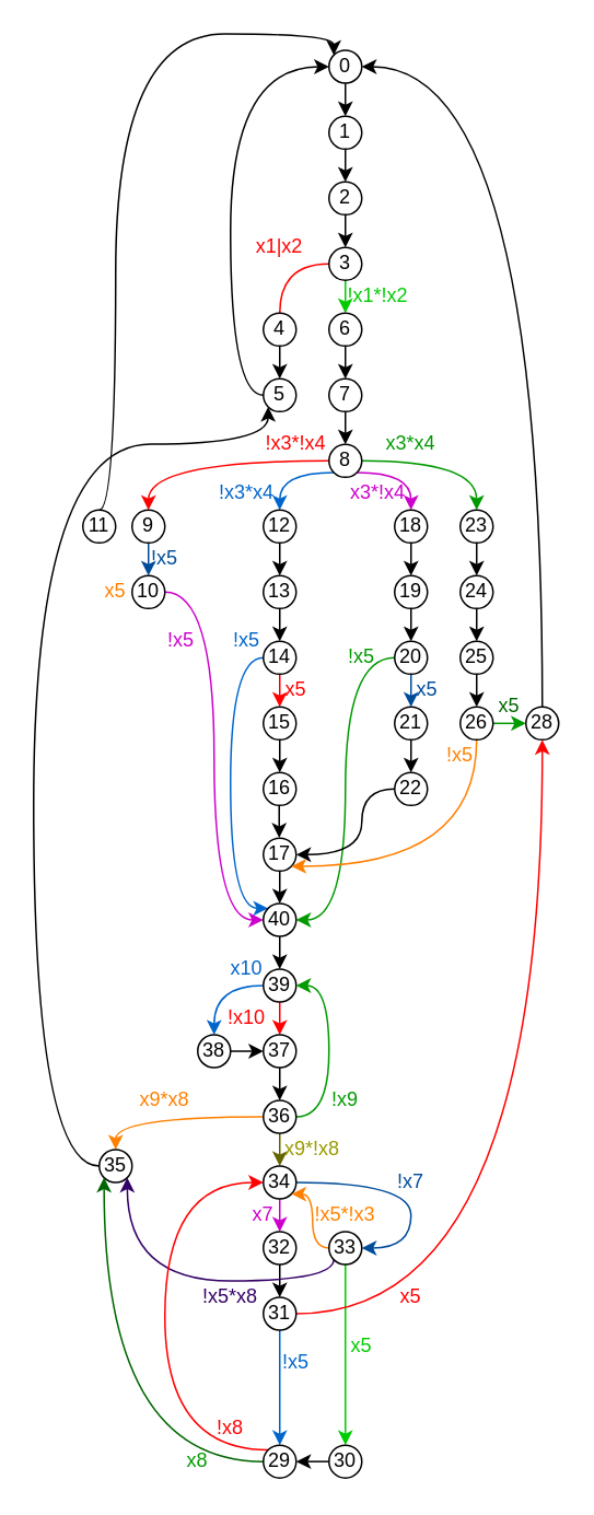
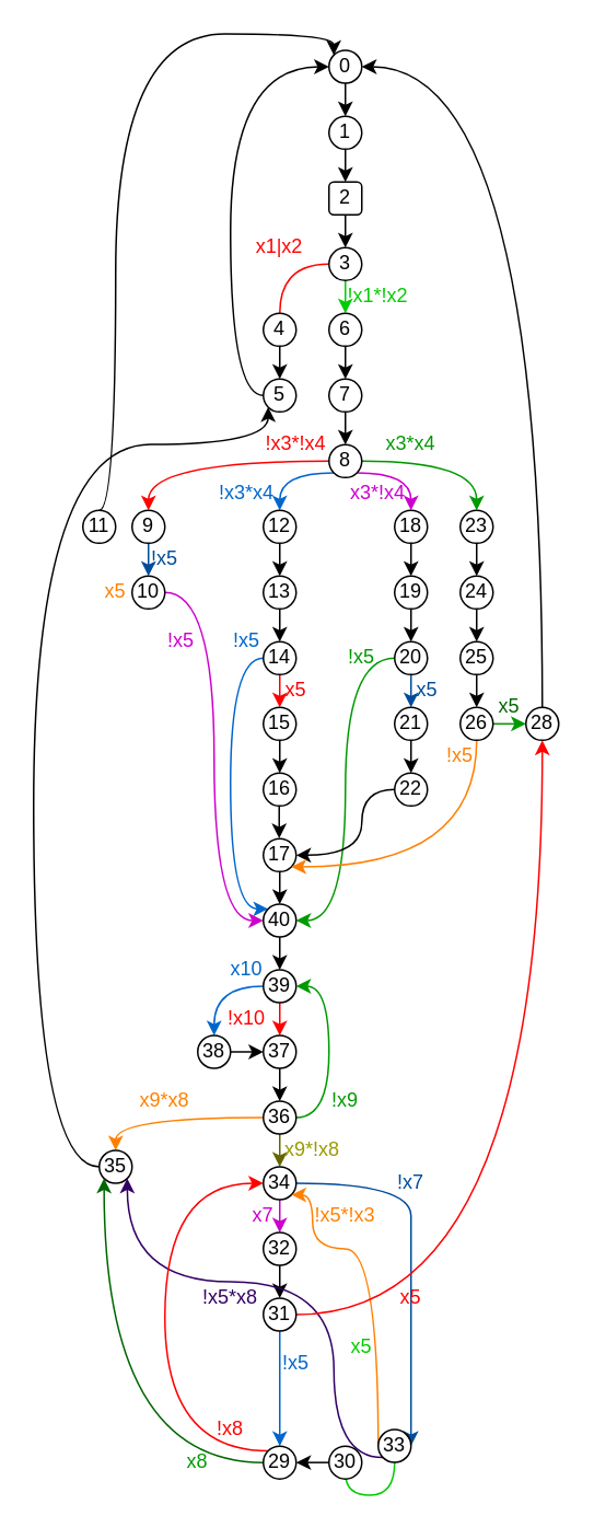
- <mxCell id="5" value="2" style="ellipse;whiteSpace=wrap;html=1;" vertex="1" parent="1"><mxGeometry x="200" y="110.2" width="20" height="20" as="geometry" /></mxCell>
+ <mxCell id="5" value="2" style="whiteSpace=wrap;html=1;rounded=1;" vertex="1" parent="1"><mxGeometry x="200" y="110.2" width="20" height="20" as="geometry" /></mxCell>
- <mxCell id="88" value="33" style="ellipse;whiteSpace=wrap;html=1;" vertex="1" parent="1"><mxGeometry x="200" y="750" width="20" height="20" as="geometry" /></mxCell>
+ <mxCell id="88" value="33" style="ellipse;whiteSpace=wrap;html=1;" vertex="1" parent="1"><mxGeometry x="230" y="870" width="20" height="20" as="geometry" /></mxCell>
